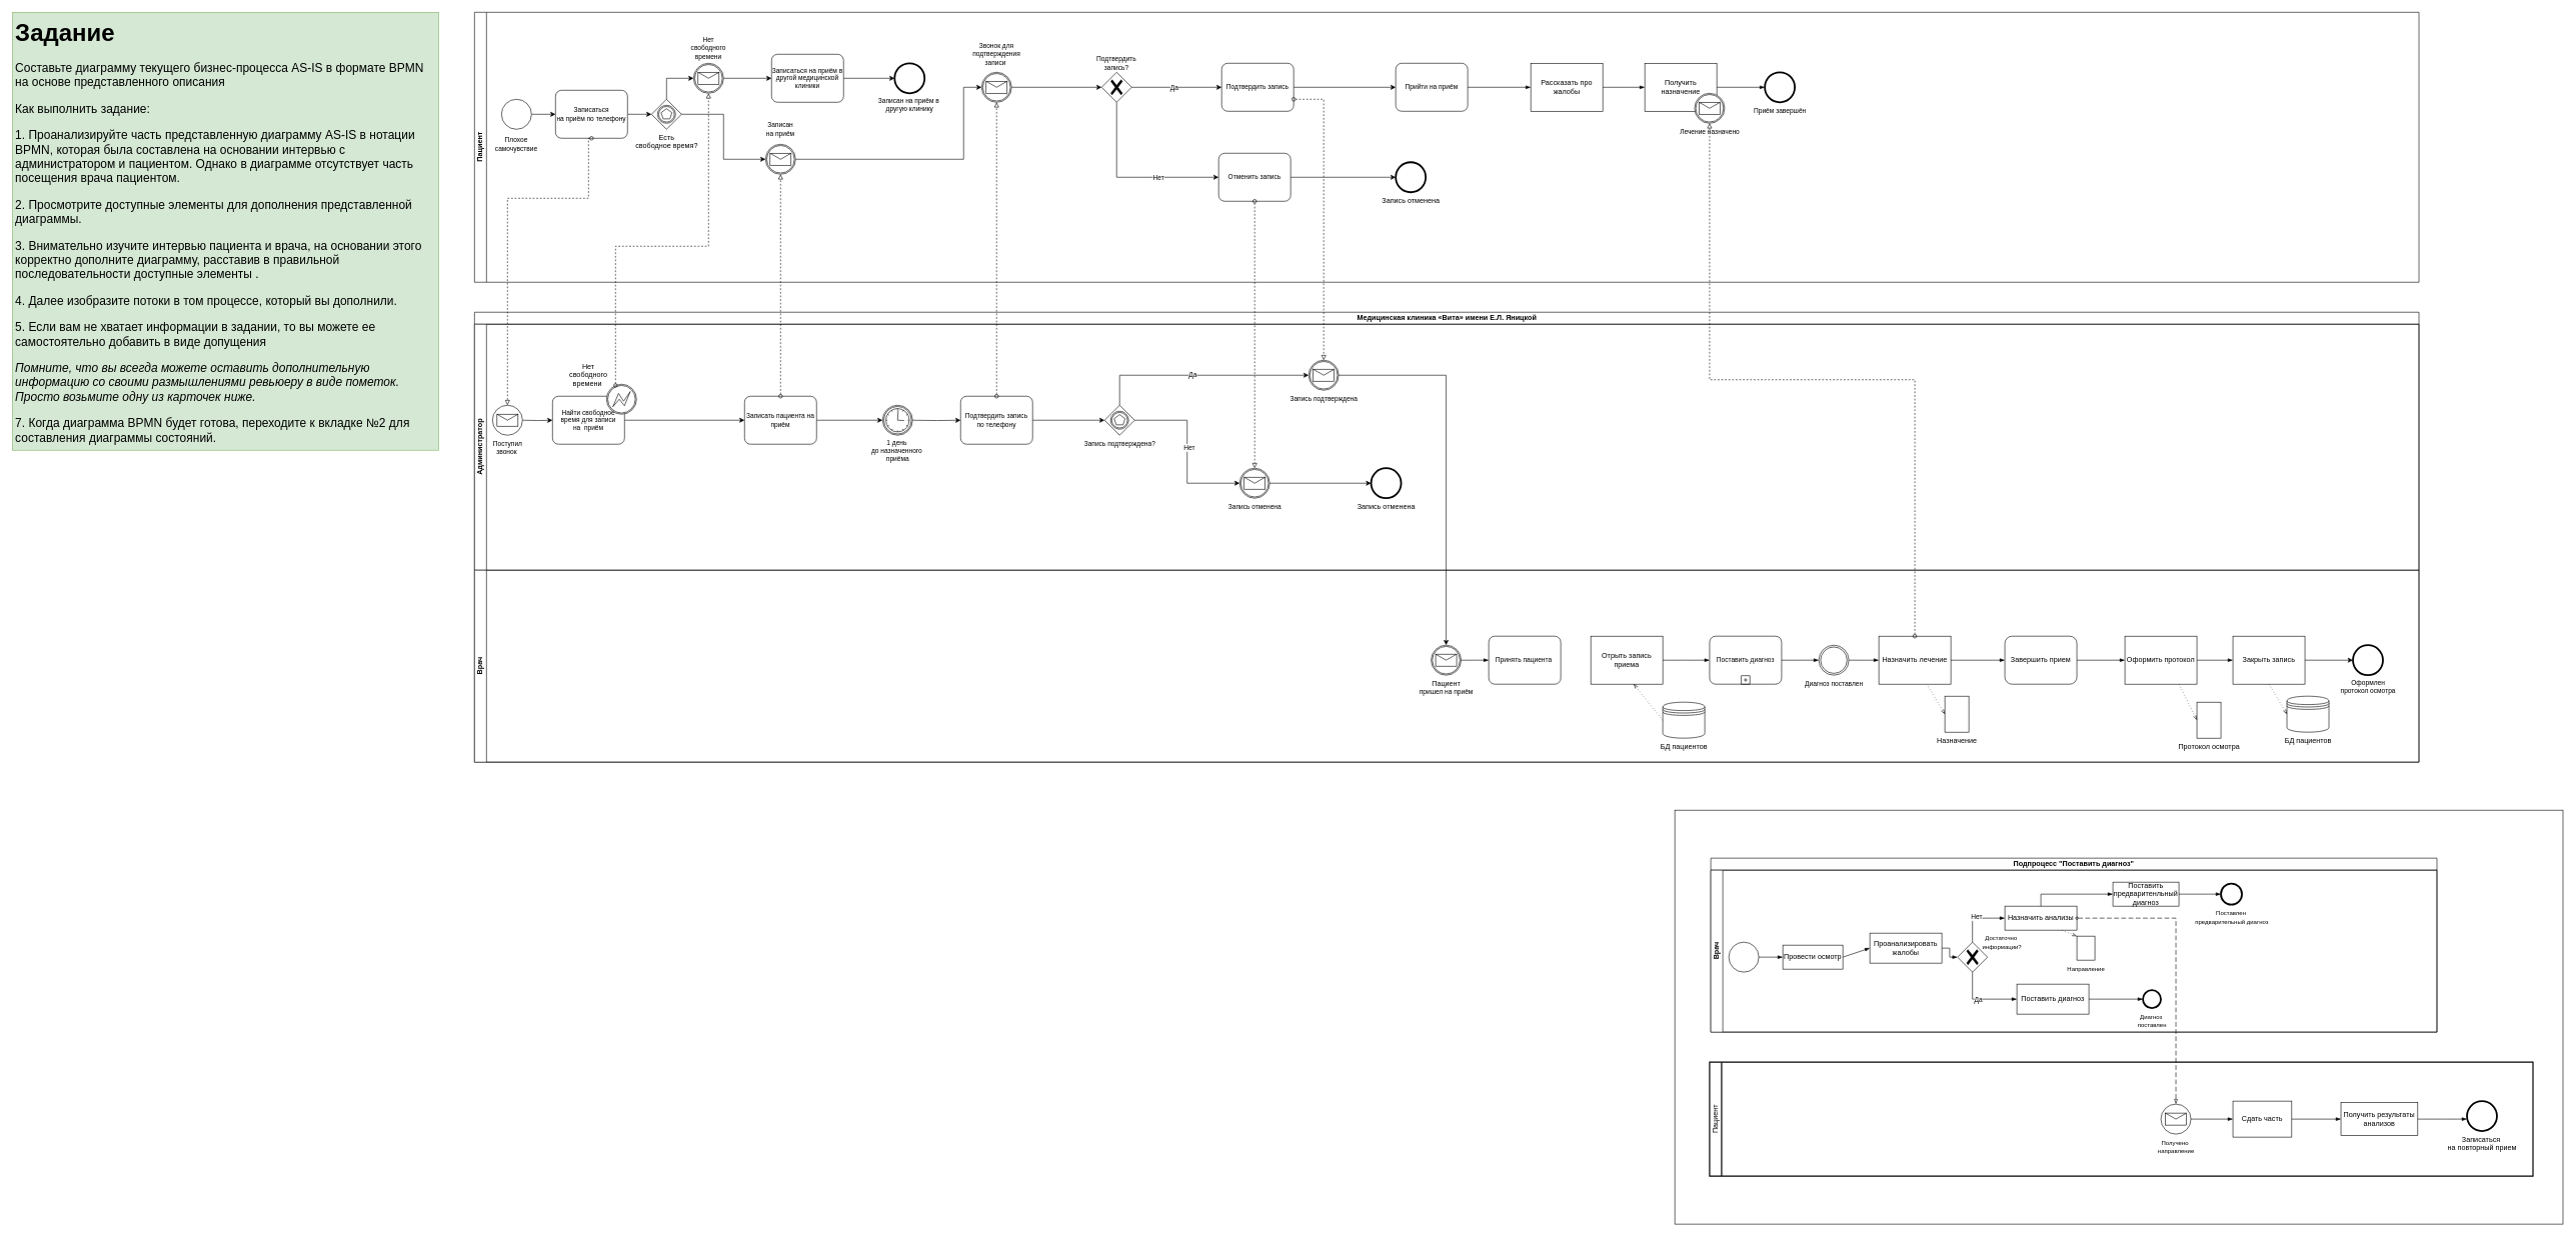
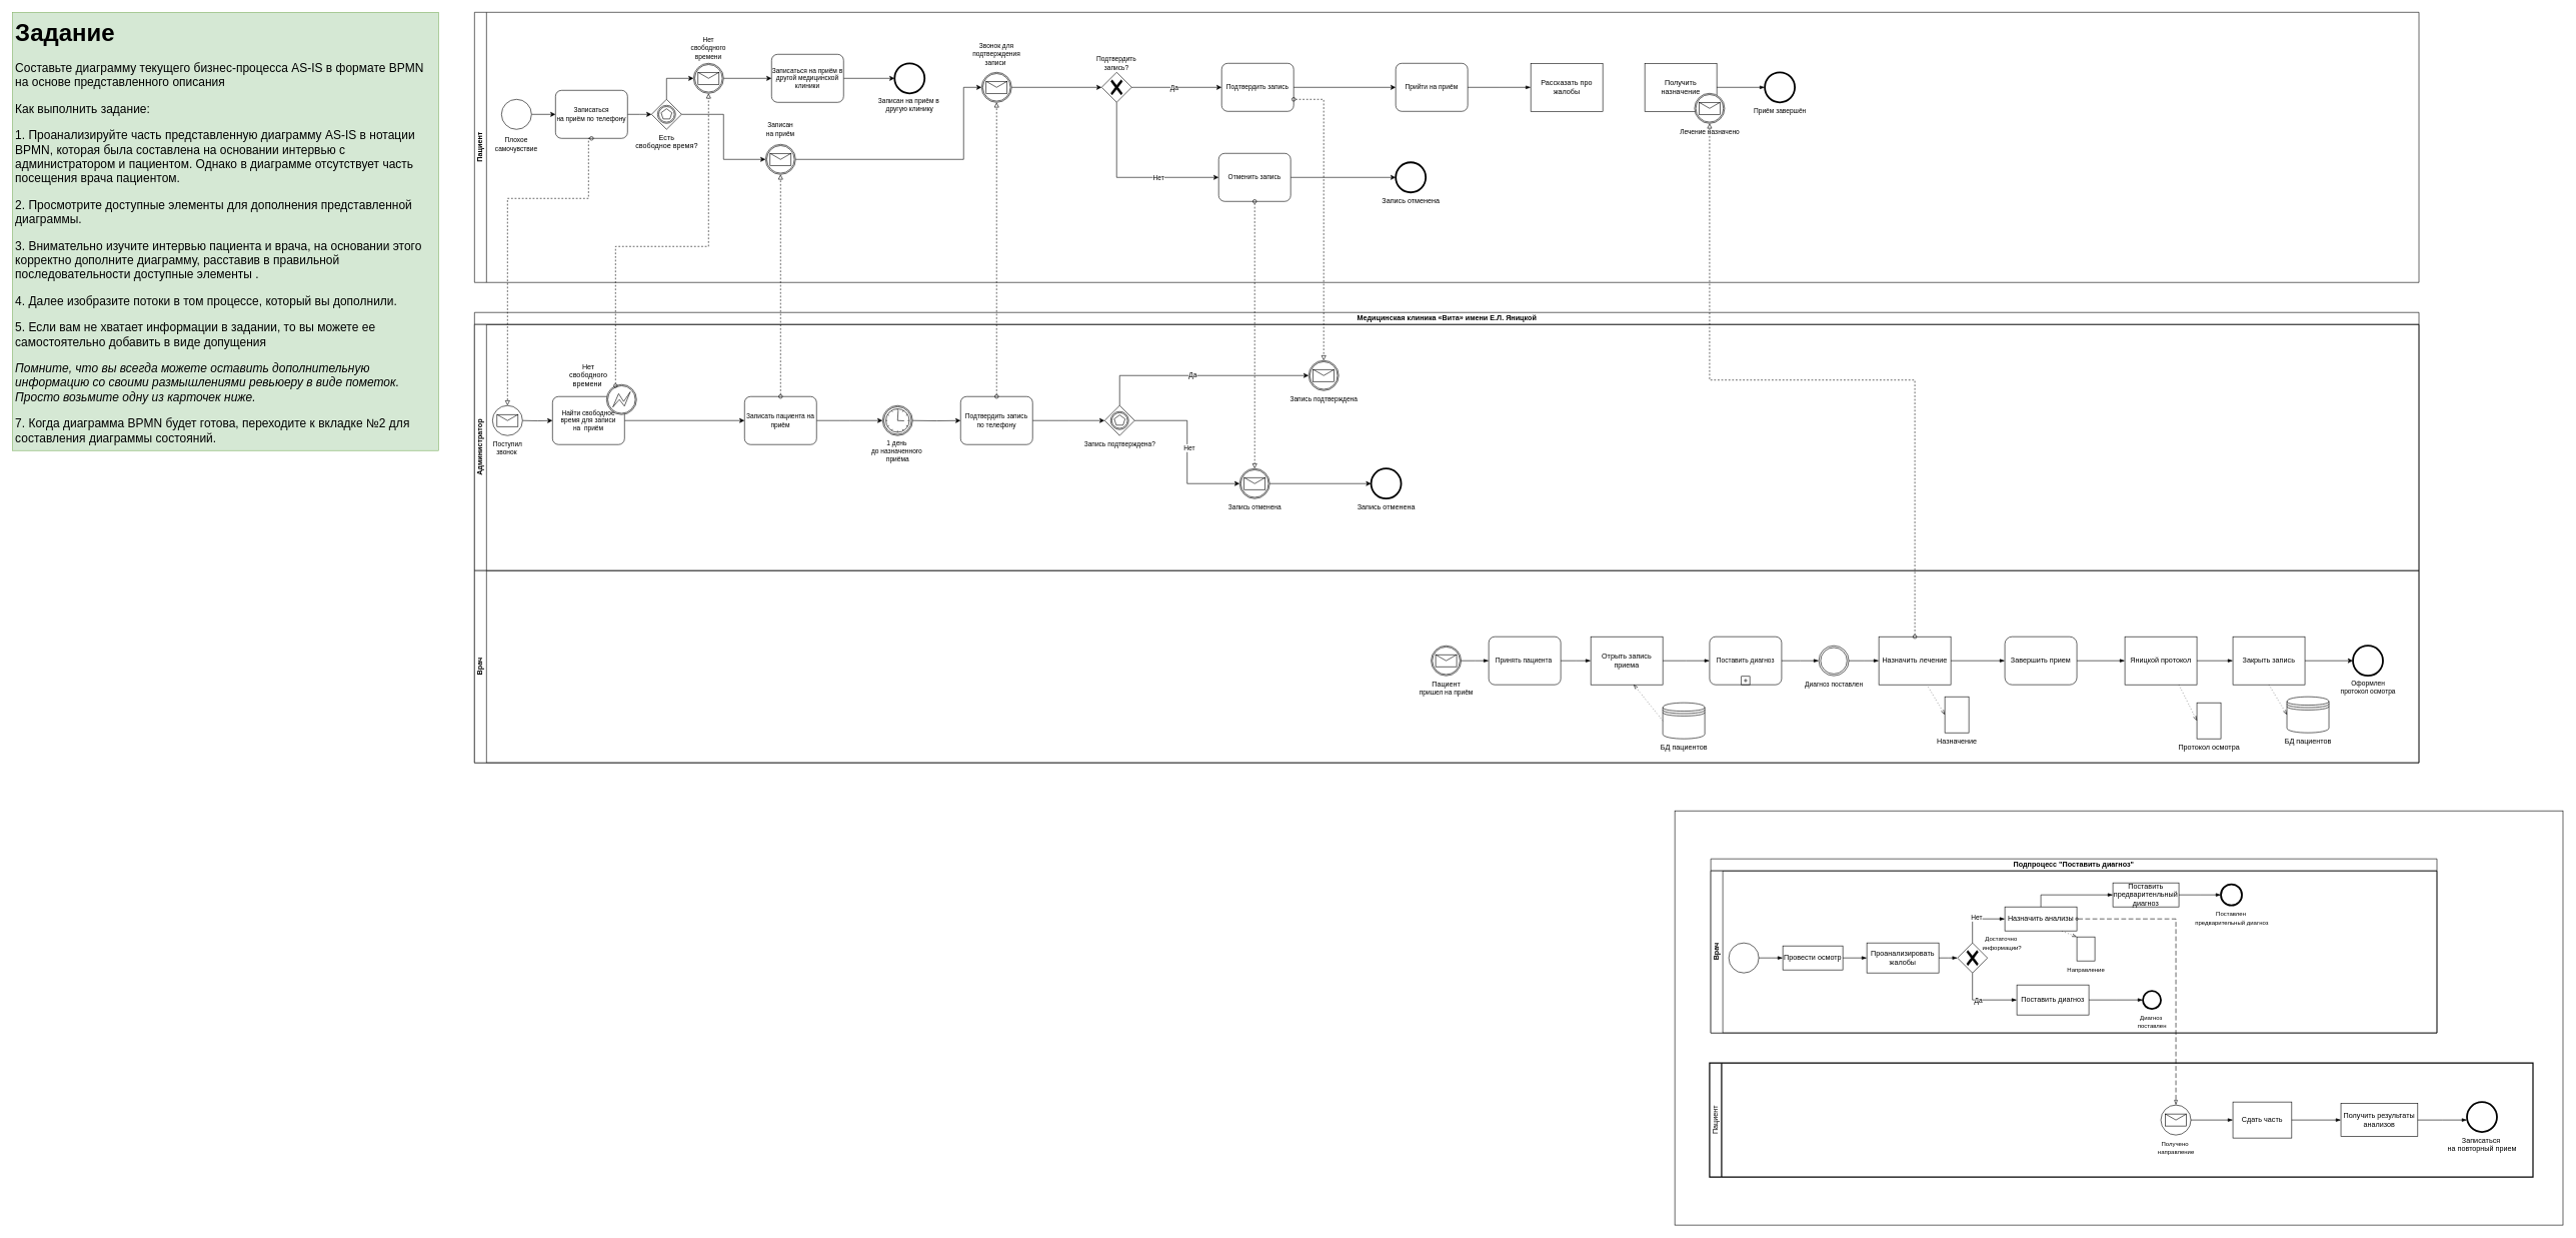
- <mxCell id="93" value="" style="edgeStyle=elbowEdgeStyle;fontSize=12;html=1;endArrow=blockThin;endFill=1;rounded=0;exitX=1;exitY=0.5;exitDx=0;exitDy=0;exitPerimeter=0;entryX=0;entryY=0.5;entryDx=0;entryDy=0;entryPerimeter=0;" parent="56" source="91" target="89" edge="1"><mxGeometry width="160" relative="1" as="geometry"><mxPoint x="1960" y="350" as="sourcePoint" /><mxPoint x="2120" y="350" as="targetPoint" /></mxGeometry></mxCell>
- <mxCell id="55" value="" style="endArrow=classic;html=1;rounded=0;exitX=1;exitY=0.5;exitDx=0;exitDy=0;exitPerimeter=0;edgeStyle=orthogonalEdgeStyle;" parent="4" source="20" target="45" edge="1"><mxGeometry width="50" height="50" relative="1" as="geometry"><mxPoint x="1320" y="80" as="sourcePoint" /><mxPoint x="1620" y="550" as="targetPoint" /></mxGeometry></mxCell>
+ <mxCell id="30" value="" style="edgeStyle=elbowEdgeStyle;fontSize=12;html=1;endArrow=blockThin;endFill=1;rounded=0;exitX=1;exitY=0.5;exitDx=0;exitDy=0;exitPerimeter=0;entryX=0;entryY=0.5;entryDx=0;entryDy=0;entryPerimeter=0;" parent="27" source="28" target="29" edge="1"><mxGeometry width="160" relative="1" as="geometry"><mxPoint x="1710" y="110" as="sourcePoint" /><mxPoint x="1870" y="110" as="targetPoint" /></mxGeometry></mxCell>
- <mxCell id="35" value="Оформить протокол" style="points=[[0.25,0,0],[0.5,0,0],[0.75,0,0],[1,0.25,0],[1,0.5,0],[1,0.75,0],[0.75,1,0],[0.5,1,0],[0.25,1,0],[0,0.75,0],[0,0.5,0],[0,0.25,0]];shape=mxgraph.bpmn.task2;whiteSpace=wrap;rectStyle=rounded;size=10;html=1;container=1;expand=0;collapsible=0;taskMarker=abstract;" parent="27" vertex="1"><mxGeometry x="2750" y="110" width="120" height="80" as="geometry" /></mxCell>
+ <mxCell id="35" value="Яницкой протокол" style="points=[[0.25,0,0],[0.5,0,0],[0.75,0,0],[1,0.25,0],[1,0.5,0],[1,0.75,0],[0.75,1,0],[0.5,1,0],[0.25,1,0],[0,0.75,0],[0,0.5,0],[0,0.25,0]];shape=mxgraph.bpmn.task2;whiteSpace=wrap;rectStyle=rounded;size=10;html=1;container=1;expand=0;collapsible=0;taskMarker=abstract;" parent="27" vertex="1"><mxGeometry x="2750" y="110" width="120" height="80" as="geometry" /></mxCell>
- <mxCell id="106" value="Проанализировать жалобы" style="points=[[0.25,0,0],[0.5,0,0],[0.75,0,0],[1,0.25,0],[1,0.5,0],[1,0.75,0],[0.75,1,0],[0.5,1,0],[0.25,1,0],[0,0.75,0],[0,0.5,0],[0,0.25,0]];shape=mxgraph.bpmn.task2;whiteSpace=wrap;rectStyle=rounded;size=10;html=1;container=1;expand=0;collapsible=0;taskMarker=abstract;" parent="104" vertex="1"><mxGeometry x="265" y="105" width="120" height="50" as="geometry" /></mxCell>
+ <mxCell id="106" value="Проанализировать жалобы" style="points=[[0.25,0,0],[0.5,0,0],[0.75,0,0],[1,0.25,0],[1,0.5,0],[1,0.75,0],[0.75,1,0],[0.5,1,0],[0.25,1,0],[0,0.75,0],[0,0.5,0],[0,0.25,0]];shape=mxgraph.bpmn.task2;whiteSpace=wrap;rectStyle=rounded;size=10;html=1;container=1;expand=0;collapsible=0;taskMarker=abstract;" parent="104" vertex="1"><mxGeometry x="260" y="120" width="120" height="50" as="geometry" /></mxCell>
